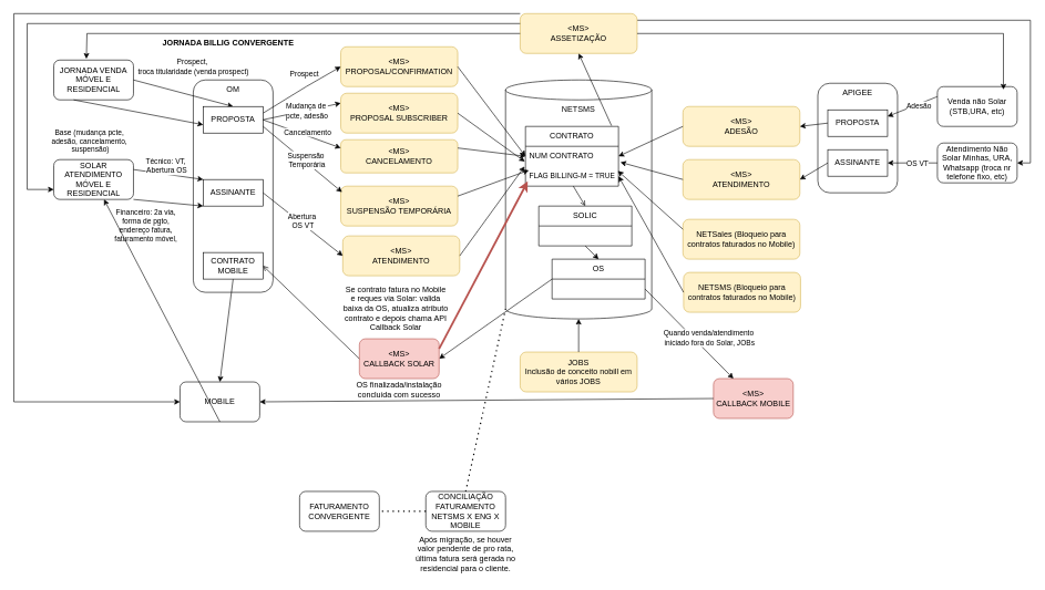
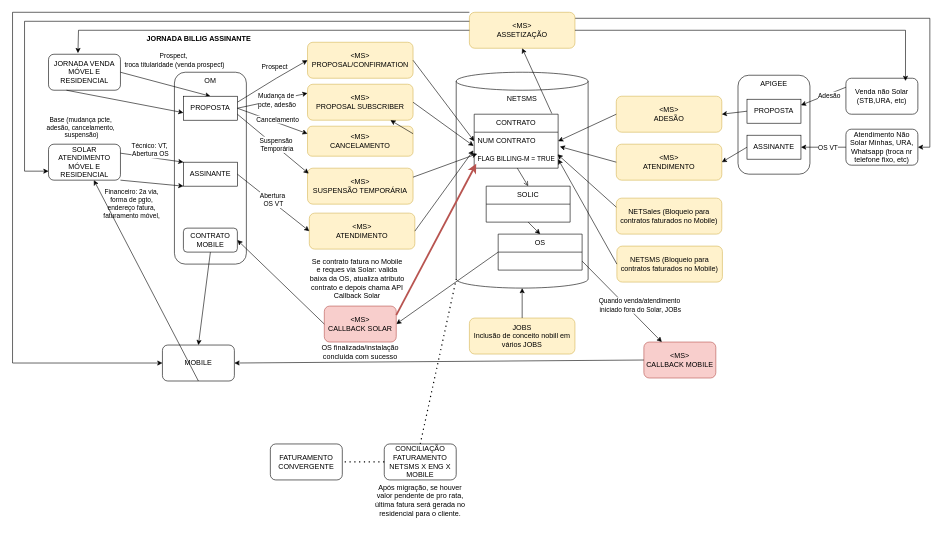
- <mxCell id="3" value="&lt;b&gt;JORNADA BILLIG CONVERGENTE&lt;/b&gt;" style="text;html=1;align=left;verticalAlign=middle;whiteSpace=wrap;rounded=0;" vertex="1" parent="1"><mxGeometry x="242" y="50" width="270" height="30" as="geometry" /></mxCell>
+ <mxCell id="3" value="&lt;b&gt;JORNADA BILLIG ASSINANTE&lt;/b&gt;" style="text;html=1;align=left;verticalAlign=middle;whiteSpace=wrap;rounded=0;" vertex="1" parent="1"><mxGeometry x="242" y="50" width="270" height="30" as="geometry" /></mxCell>
- <mxCell id="85" value="" style="endArrow=classic;html=1;rounded=0;entryX=0;entryY=0.5;entryDx=0;entryDy=0;exitX=1;exitY=0.25;exitDx=0;exitDy=0;" edge="1" parent="1" source="79" target="12"><mxGeometry width="50" height="50" relative="1" as="geometry"><mxPoint x="730" y="220" as="sourcePoint" /><mxPoint x="831" y="293" as="targetPoint" /></mxGeometry></mxCell>
+ <mxCell id="85" value="" style="endArrow=classic;html=1;rounded=0;exitX=1;exitY=0.25;exitDx=0;exitDy=0;" edge="1" parent="1" source="79" target="74"><mxGeometry width="50" height="50" relative="1" as="geometry"><mxPoint x="730" y="220" as="sourcePoint" /><mxPoint x="831" y="293" as="targetPoint" /></mxGeometry></mxCell>
- <mxCell id="24" value="CONTRATO MOBILE" style="rounded=0;whiteSpace=wrap;html=1;" vertex="1" parent="1"><mxGeometry x="305" y="380" width="90" height="40" as="geometry" /></mxCell>
+ <mxCell id="24" value="CONTRATO MOBILE" style="whiteSpace=wrap;html=1;rounded=1;" vertex="1" parent="1"><mxGeometry x="305" y="380" width="90" height="40" as="geometry" /></mxCell>
- <mxCell id="25" value="" style="endArrow=open;html=1;rounded=0;entryX=1;entryY=0.5;entryDx=0;entryDy=0;exitX=0;exitY=0.5;exitDx=0;exitDy=0;" edge="1" parent="1" source="22" target="24"><mxGeometry width="50" height="50" relative="1" as="geometry"><mxPoint x="430" y="380" as="sourcePoint" /><mxPoint x="480" y="330" as="targetPoint" /></mxGeometry></mxCell>
+ <mxCell id="25" value="" style="endArrow=classic;html=1;rounded=0;entryX=1;entryY=0.5;entryDx=0;entryDy=0;exitX=0;exitY=0.5;exitDx=0;exitDy=0;" edge="1" parent="1" source="22" target="24"><mxGeometry width="50" height="50" relative="1" as="geometry"><mxPoint x="430" y="380" as="sourcePoint" /><mxPoint x="480" y="330" as="targetPoint" /></mxGeometry></mxCell>
